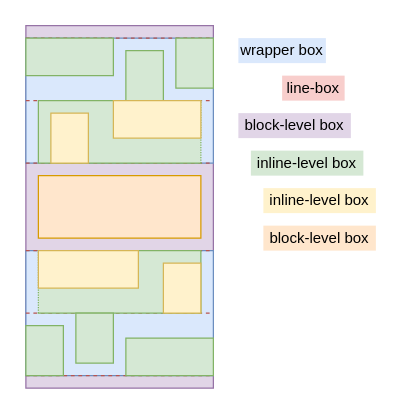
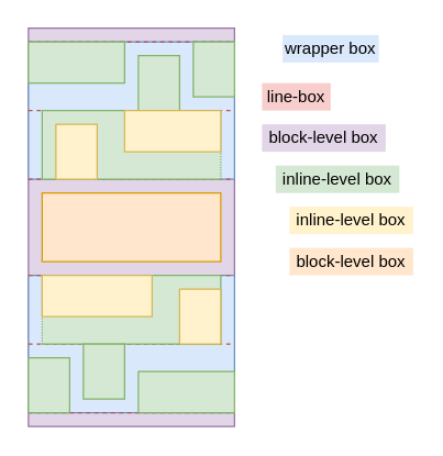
- <mxCell id="6" value="wrapper box" style="text;html=1;strokeColor=none;fillColor=#dae8fc;align=center;verticalAlign=middle;whiteSpace=wrap;rounded=0;" parent="1" vertex="1"><mxGeometry x="190" y="30" width="70" height="20" as="geometry" /></mxCell>
+ <mxCell id="6" value="wrapper box" style="text;html=1;strokeColor=none;fillColor=#dae8fc;align=center;verticalAlign=middle;whiteSpace=wrap;rounded=0;" parent="1" vertex="1"><mxGeometry x="205" y="25" width="70" height="20" as="geometry" /></mxCell>
- <mxCell id="9" value="&lt;span style=&quot;color: rgb(0 , 0 , 0)&quot;&gt;line-box&lt;/span&gt;" style="text;html=1;strokeColor=none;fillColor=#f8cecc;align=center;verticalAlign=middle;whiteSpace=wrap;rounded=0;" parent="1" vertex="1"><mxGeometry x="225" y="60" width="50" height="20" as="geometry" /></mxCell>
+ <mxCell id="9" value="&lt;span style=&quot;color: rgb(0 , 0 , 0)&quot;&gt;line-box&lt;/span&gt;" style="text;html=1;strokeColor=none;fillColor=#f8cecc;align=center;verticalAlign=middle;whiteSpace=wrap;rounded=0;" parent="1" vertex="1"><mxGeometry x="190" y="60" width="50" height="20" as="geometry" /></mxCell>
